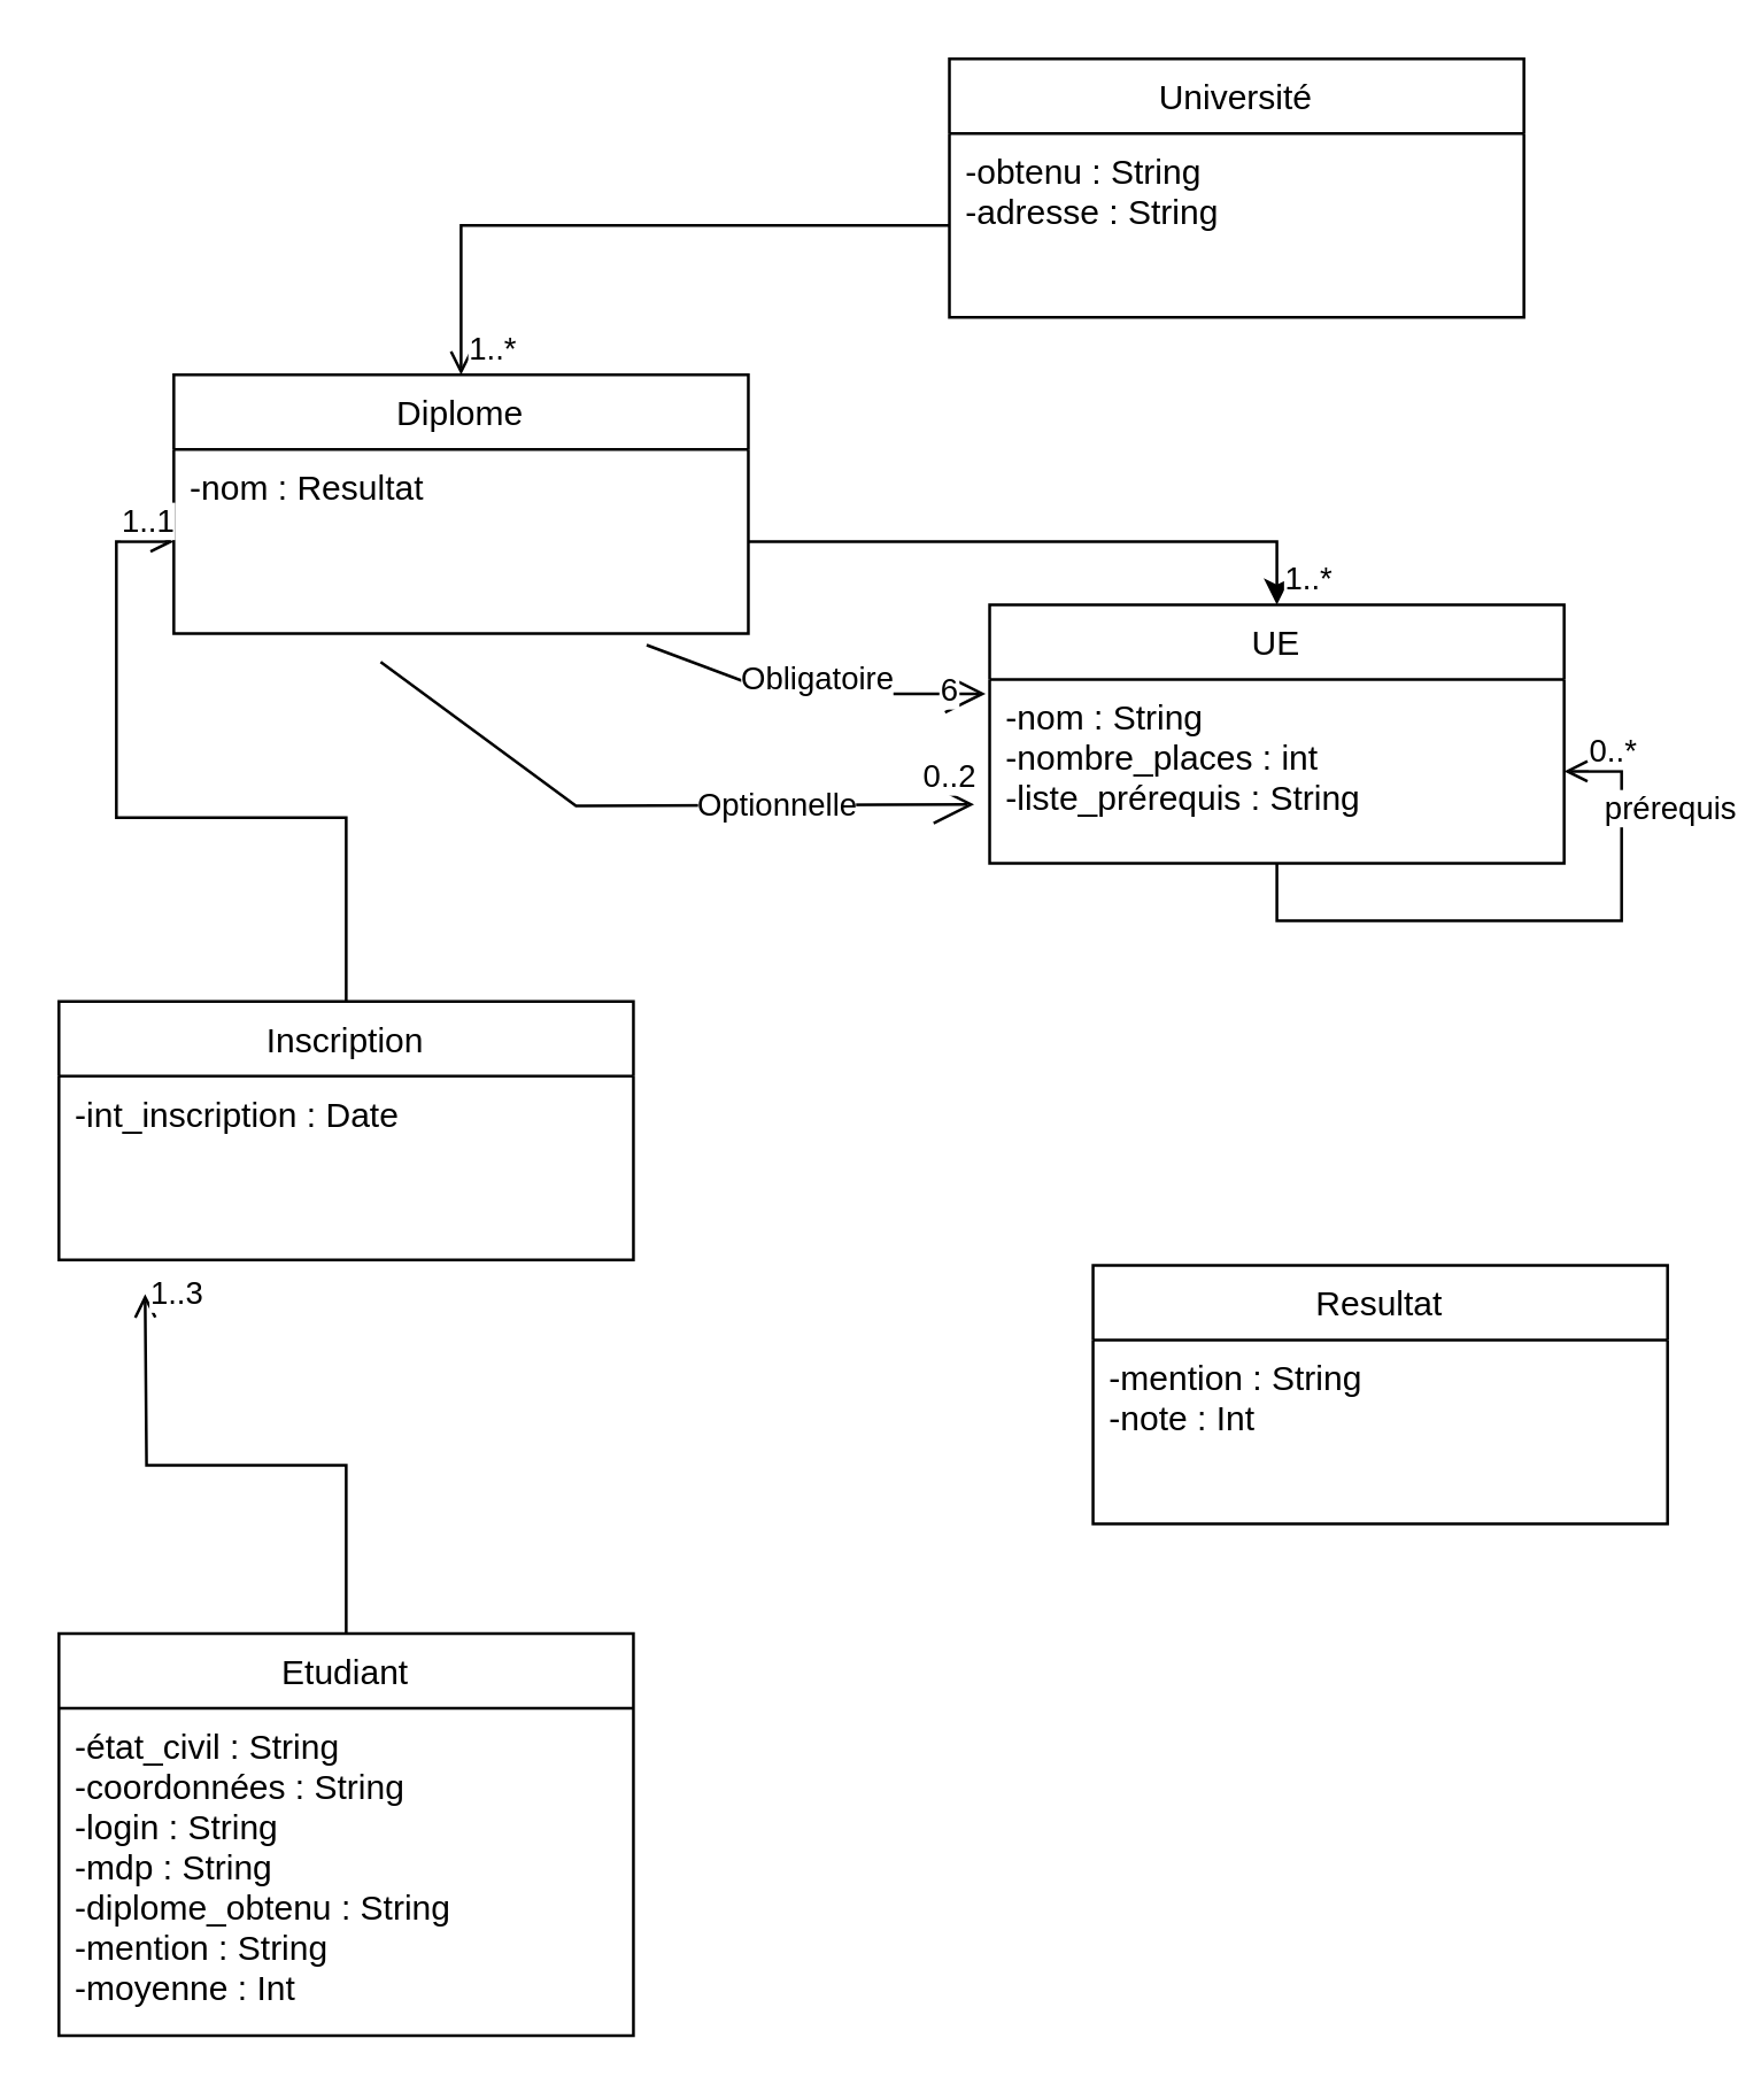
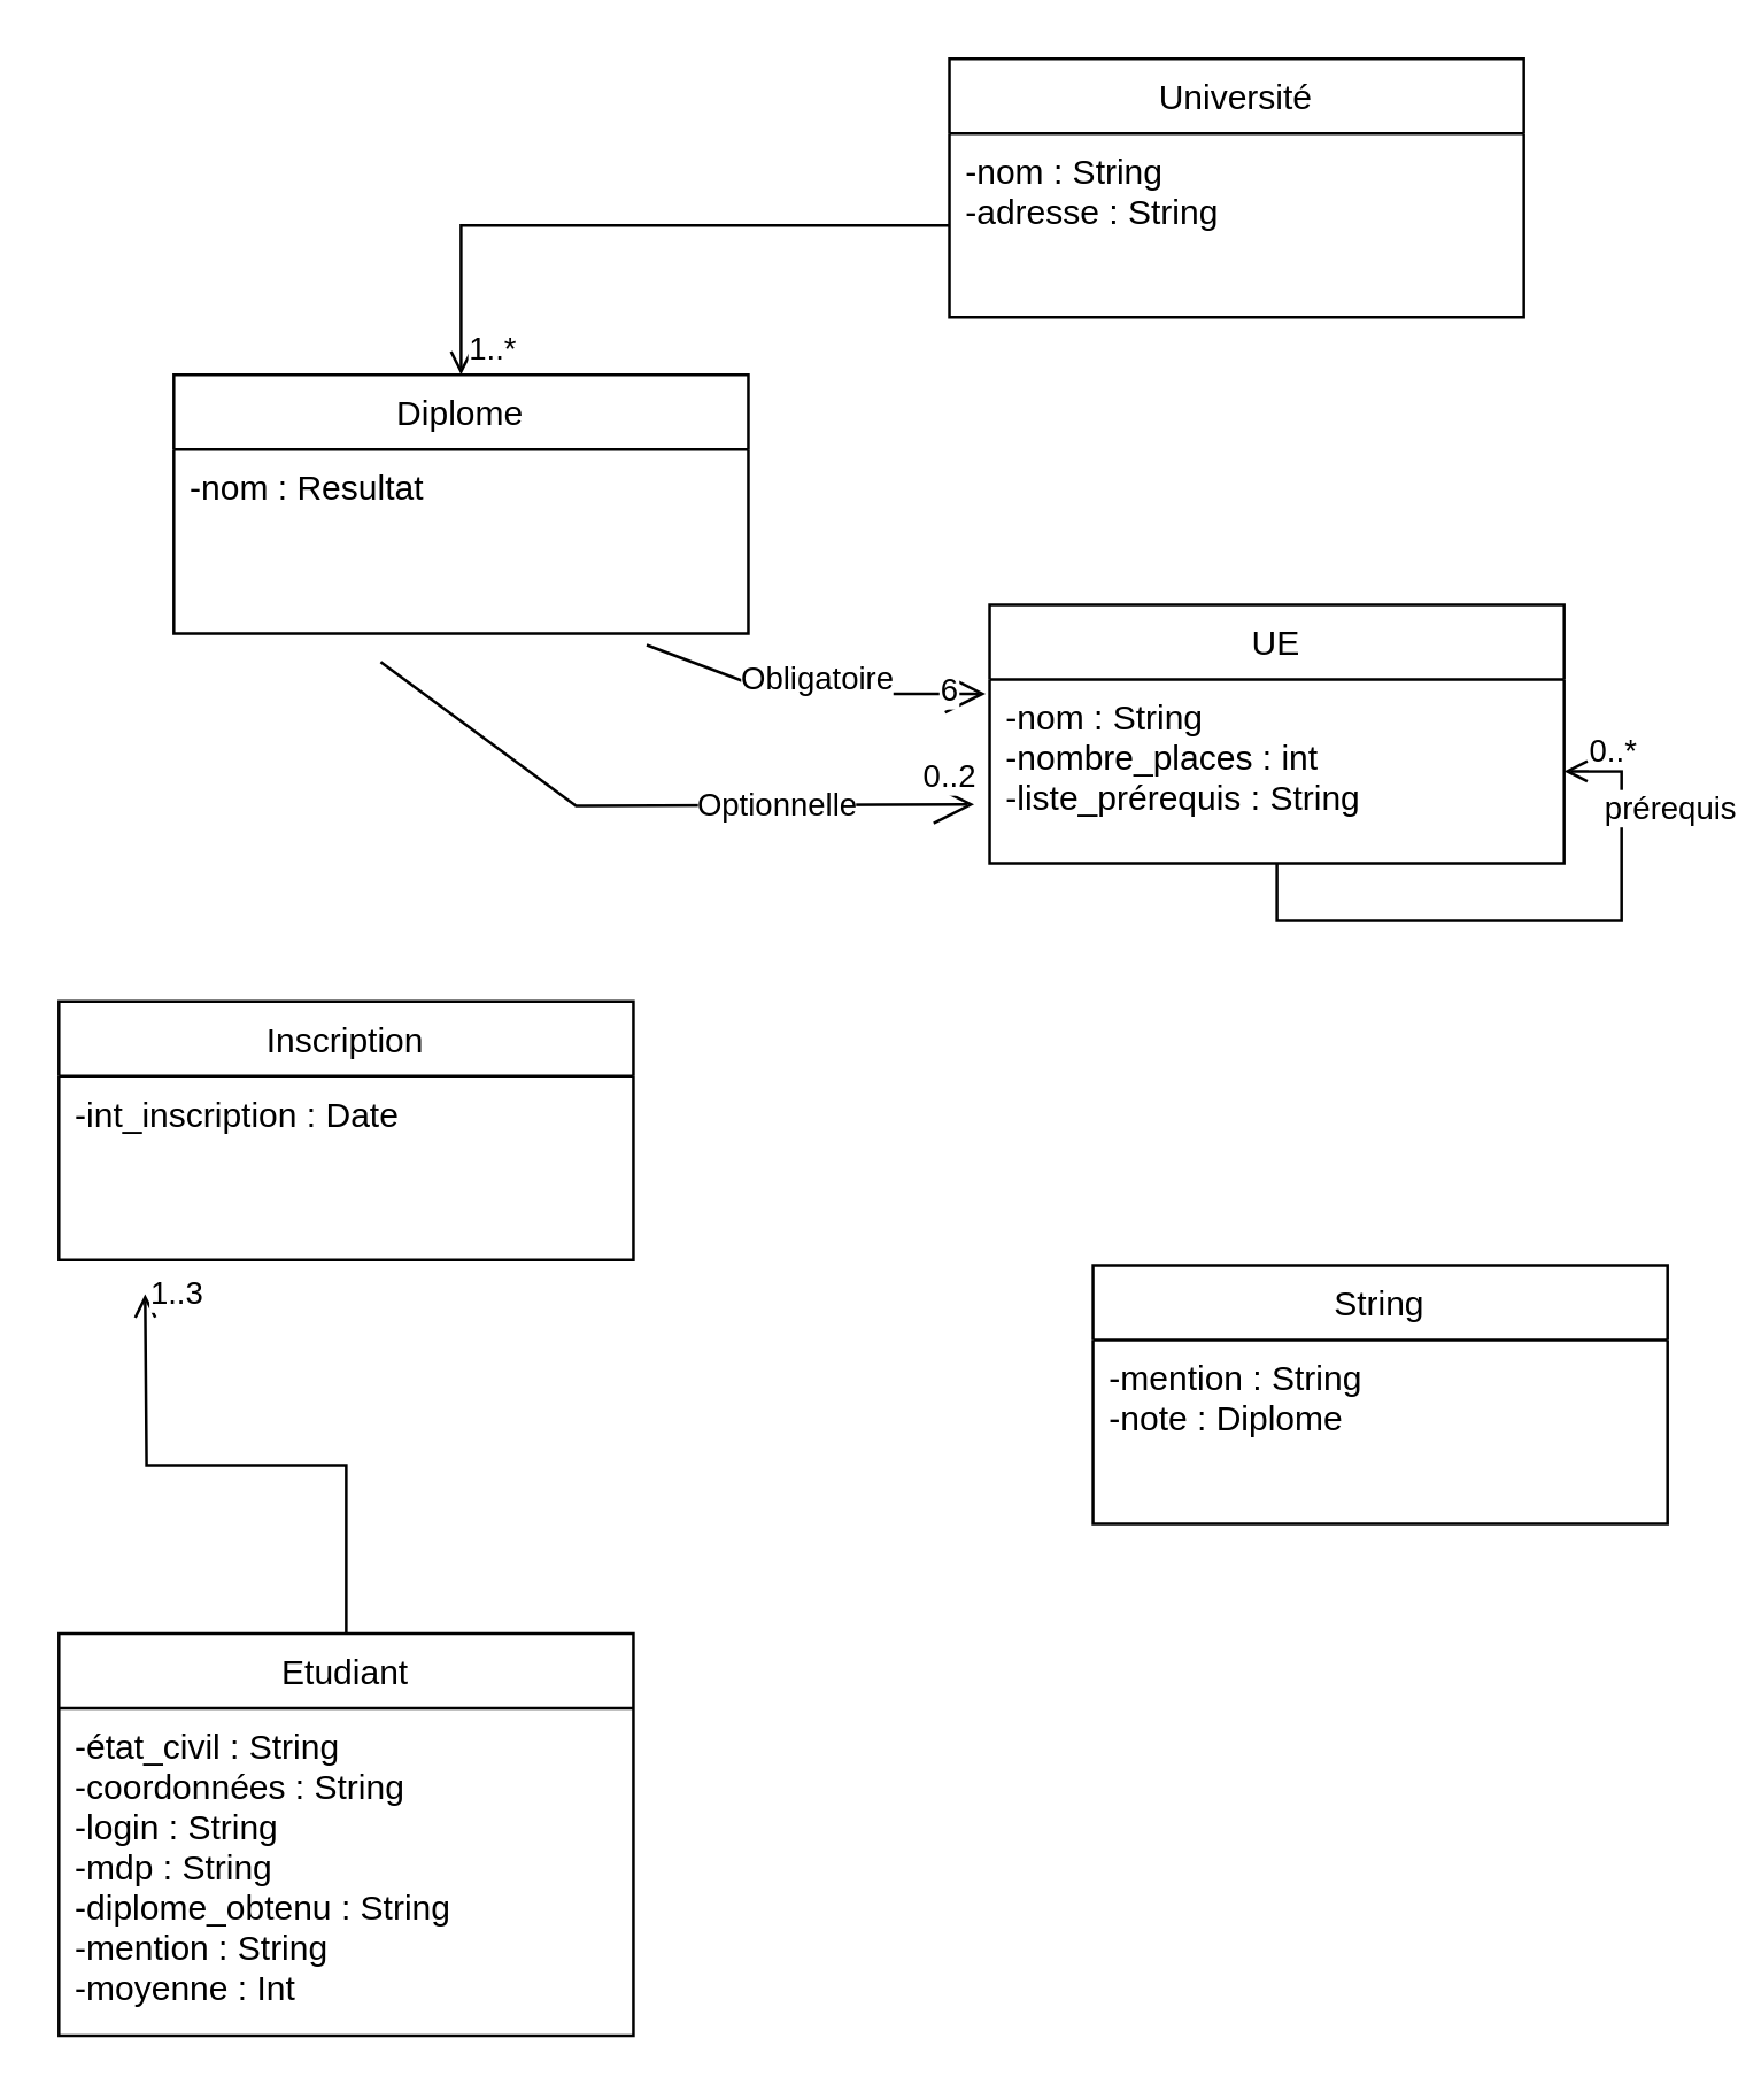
- <mxCell id="8" value="-obtenu : String&#10;-adresse : String " style="text;align=left;verticalAlign=top;spacingLeft=4;spacingRight=4;overflow=hidden;rotatable=0;points=[[0,0.5],[1,0.5]];portConstraint=eastwest;" vertex="1" parent="7"><mxGeometry y="26" width="200" height="64" as="geometry" /></mxCell>
+ <mxCell id="8" value="-nom : String&#10;-adresse : String " style="text;align=left;verticalAlign=top;spacingLeft=4;spacingRight=4;overflow=hidden;rotatable=0;points=[[0,0.5],[1,0.5]];portConstraint=eastwest;" vertex="1" parent="7"><mxGeometry y="26" width="200" height="64" as="geometry" /></mxCell>
- <mxCell id="23" style="edgeStyle=orthogonalEdgeStyle;rounded=0;orthogonalLoop=1;jettySize=auto;html=1;entryX=0.5;entryY=0;entryDx=0;entryDy=0;" edge="1" parent="1" source="10" target="2"><mxGeometry relative="1" as="geometry" /></mxCell>
- <mxCell id="24" value="1..*" style="edgeLabel;html=1;align=center;verticalAlign=middle;resizable=0;points=[];" vertex="1" connectable="0" parent="23"><mxGeometry x="0.437" y="4" relative="1" as="geometry"><mxPoint x="46" y="16" as="offset" /></mxGeometry></mxCell>
- <mxCell id="15" style="edgeStyle=orthogonalEdgeStyle;rounded=0;orthogonalLoop=1;jettySize=auto;html=1;entryX=0;entryY=0.5;entryDx=0;entryDy=0;endArrow=open;endFill=0;" edge="1" parent="1" source="17" target="10"><mxGeometry relative="1" as="geometry" /></mxCell>
- <mxCell id="16" value="1..1" style="edgeLabel;html=1;align=center;verticalAlign=middle;resizable=0;points=[];" vertex="1" connectable="0" parent="15"><mxGeometry x="0.346" y="2" relative="1" as="geometry"><mxPoint x="12" y="-73" as="offset" /></mxGeometry></mxCell>
- <mxCell id="19" value="Resultat" style="swimlane;fontStyle=0;align=center;verticalAlign=top;childLayout=stackLayout;horizontal=1;startSize=26;horizontalStack=0;resizeParent=1;resizeLast=0;collapsible=1;marginBottom=0;rounded=0;shadow=0;strokeWidth=1;" vertex="1" parent="1"><mxGeometry x="380" y="440" width="200" height="90" as="geometry"><mxRectangle x="340" y="380" width="170" height="26" as="alternateBounds" /></mxGeometry></mxCell>
+ <mxCell id="19" value="String" style="swimlane;fontStyle=0;align=center;verticalAlign=top;childLayout=stackLayout;horizontal=1;startSize=26;horizontalStack=0;resizeParent=1;resizeLast=0;collapsible=1;marginBottom=0;rounded=0;shadow=0;strokeWidth=1;" vertex="1" parent="1"><mxGeometry x="380" y="440" width="200" height="90" as="geometry"><mxRectangle x="340" y="380" width="170" height="26" as="alternateBounds" /></mxGeometry></mxCell>
- <mxCell id="20" value="-mention : String&#10;-note : Int" style="text;align=left;verticalAlign=top;spacingLeft=4;spacingRight=4;overflow=hidden;rotatable=0;points=[[0,0.5],[1,0.5]];portConstraint=eastwest;" vertex="1" parent="19"><mxGeometry y="26" width="200" height="64" as="geometry" /></mxCell>
+ <mxCell id="20" value="-mention : String&#10;-note : Diplome" style="text;align=left;verticalAlign=top;spacingLeft=4;spacingRight=4;overflow=hidden;rotatable=0;points=[[0,0.5],[1,0.5]];portConstraint=eastwest;" vertex="1" parent="19"><mxGeometry y="26" width="200" height="64" as="geometry" /></mxCell>
